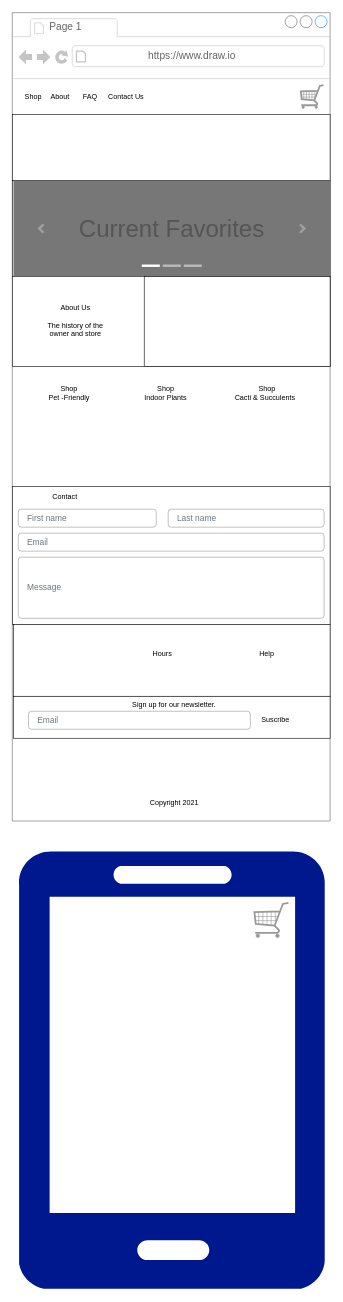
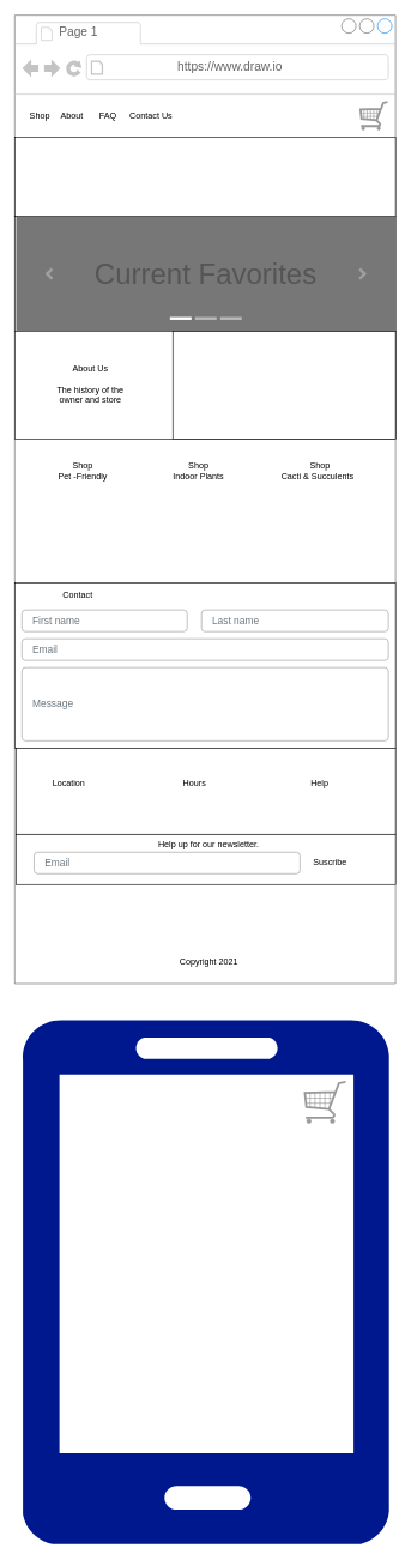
+ <mxCell id="36" value="Location" style="text;html=1;strokeColor=none;fillColor=none;align=center;verticalAlign=middle;whiteSpace=wrap;rounded=0;" vertex="1" parent="2"><mxGeometry x="41" y="1048" width="69" height="42" as="geometry" /></mxCell>
- <mxCell id="39" value="Sign up for our newsletter." style="text;html=1;strokeColor=none;fillColor=none;align=center;verticalAlign=middle;whiteSpace=wrap;rounded=0;" vertex="1" parent="2"><mxGeometry x="150" y="1145" width="240" height="20" as="geometry" /></mxCell>
+ <mxCell id="39" value="Help up for our newsletter." style="text;html=1;strokeColor=none;fillColor=none;align=center;verticalAlign=middle;whiteSpace=wrap;rounded=0;" vertex="1" parent="2"><mxGeometry x="150" y="1145" width="240" height="20" as="geometry" /></mxCell>
